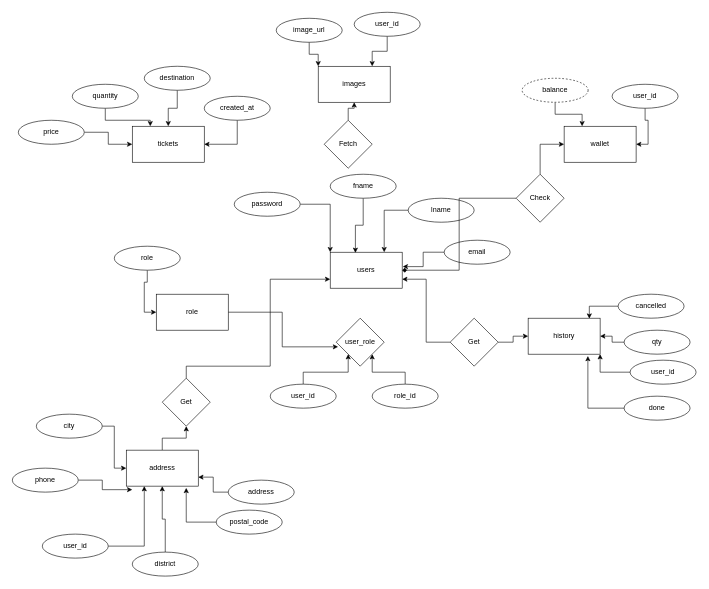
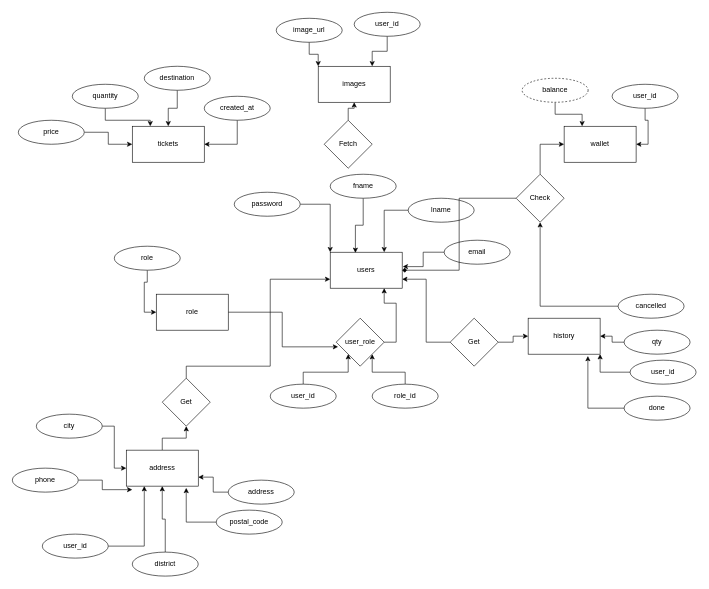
+ <mxCell id="16" style="edgeStyle=orthogonalEdgeStyle;rounded=0;orthogonalLoop=1;jettySize=auto;html=1;exitX=1;exitY=0.5;exitDx=0;exitDy=0;entryX=0.75;entryY=1;entryDx=0;entryDy=0;" edge="1" parent="1" source="17" target="2"><mxGeometry relative="1" as="geometry" /></mxCell>
- <mxCell id="33" style="edgeStyle=orthogonalEdgeStyle;rounded=0;orthogonalLoop=1;jettySize=auto;html=1;entryX=0.85;entryY=0.012;entryDx=0;entryDy=0;entryPerimeter=0;" edge="1" parent="1" source="34" target="18"><mxGeometry relative="1" as="geometry" /></mxCell>
+ <mxCell id="33" style="edgeStyle=orthogonalEdgeStyle;rounded=0;orthogonalLoop=1;jettySize=auto;html=1;" edge="1" parent="1" source="34" target="72"><mxGeometry relative="1" as="geometry" /></mxCell>
